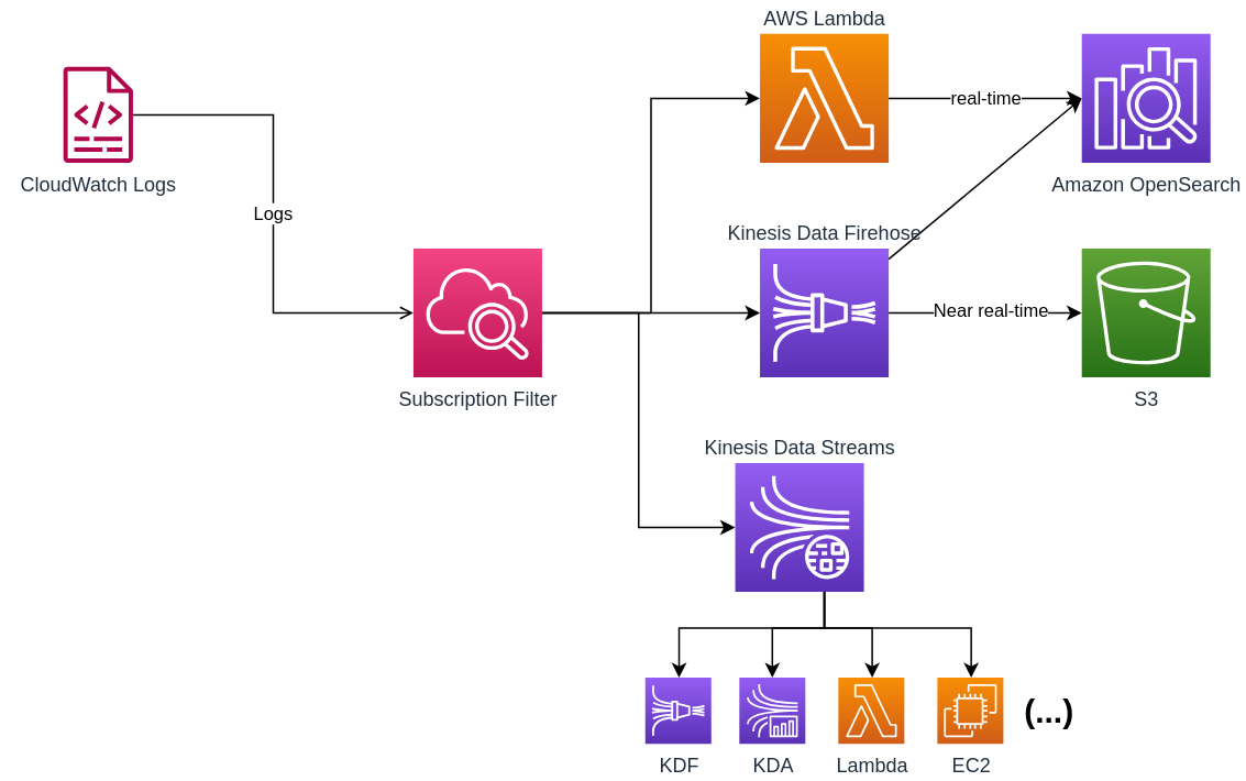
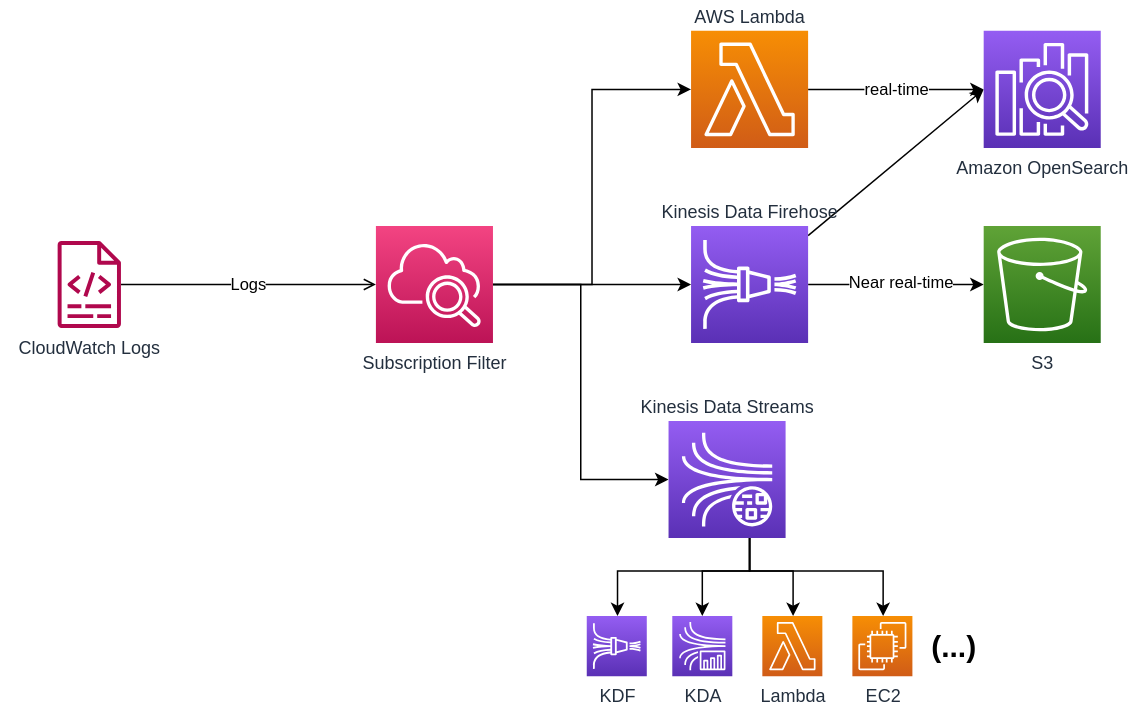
- <mxCell id="3" value="CloudWatch Logs" style="sketch=0;outlineConnect=0;fontColor=#232F3E;gradientColor=none;fillColor=#B0084D;strokeColor=none;dashed=0;verticalLabelPosition=bottom;verticalAlign=top;align=center;html=1;fontSize=12;fontStyle=0;aspect=fixed;pointerEvents=1;shape=mxgraph.aws4.logs;labelPosition=center;" vertex="1" parent="1"><mxGeometry x="20" y="40" width="78" height="58" as="geometry" /></mxCell>
+ <mxCell id="3" value="CloudWatch Logs" style="sketch=0;outlineConnect=0;fontColor=#232F3E;gradientColor=none;fillColor=#B0084D;strokeColor=none;dashed=0;verticalLabelPosition=bottom;verticalAlign=top;align=center;html=1;fontSize=12;fontStyle=0;aspect=fixed;pointerEvents=1;shape=mxgraph.aws4.logs;labelPosition=center;" vertex="1" parent="1"><mxGeometry x="20" y="160" width="78" height="58" as="geometry" /></mxCell>
